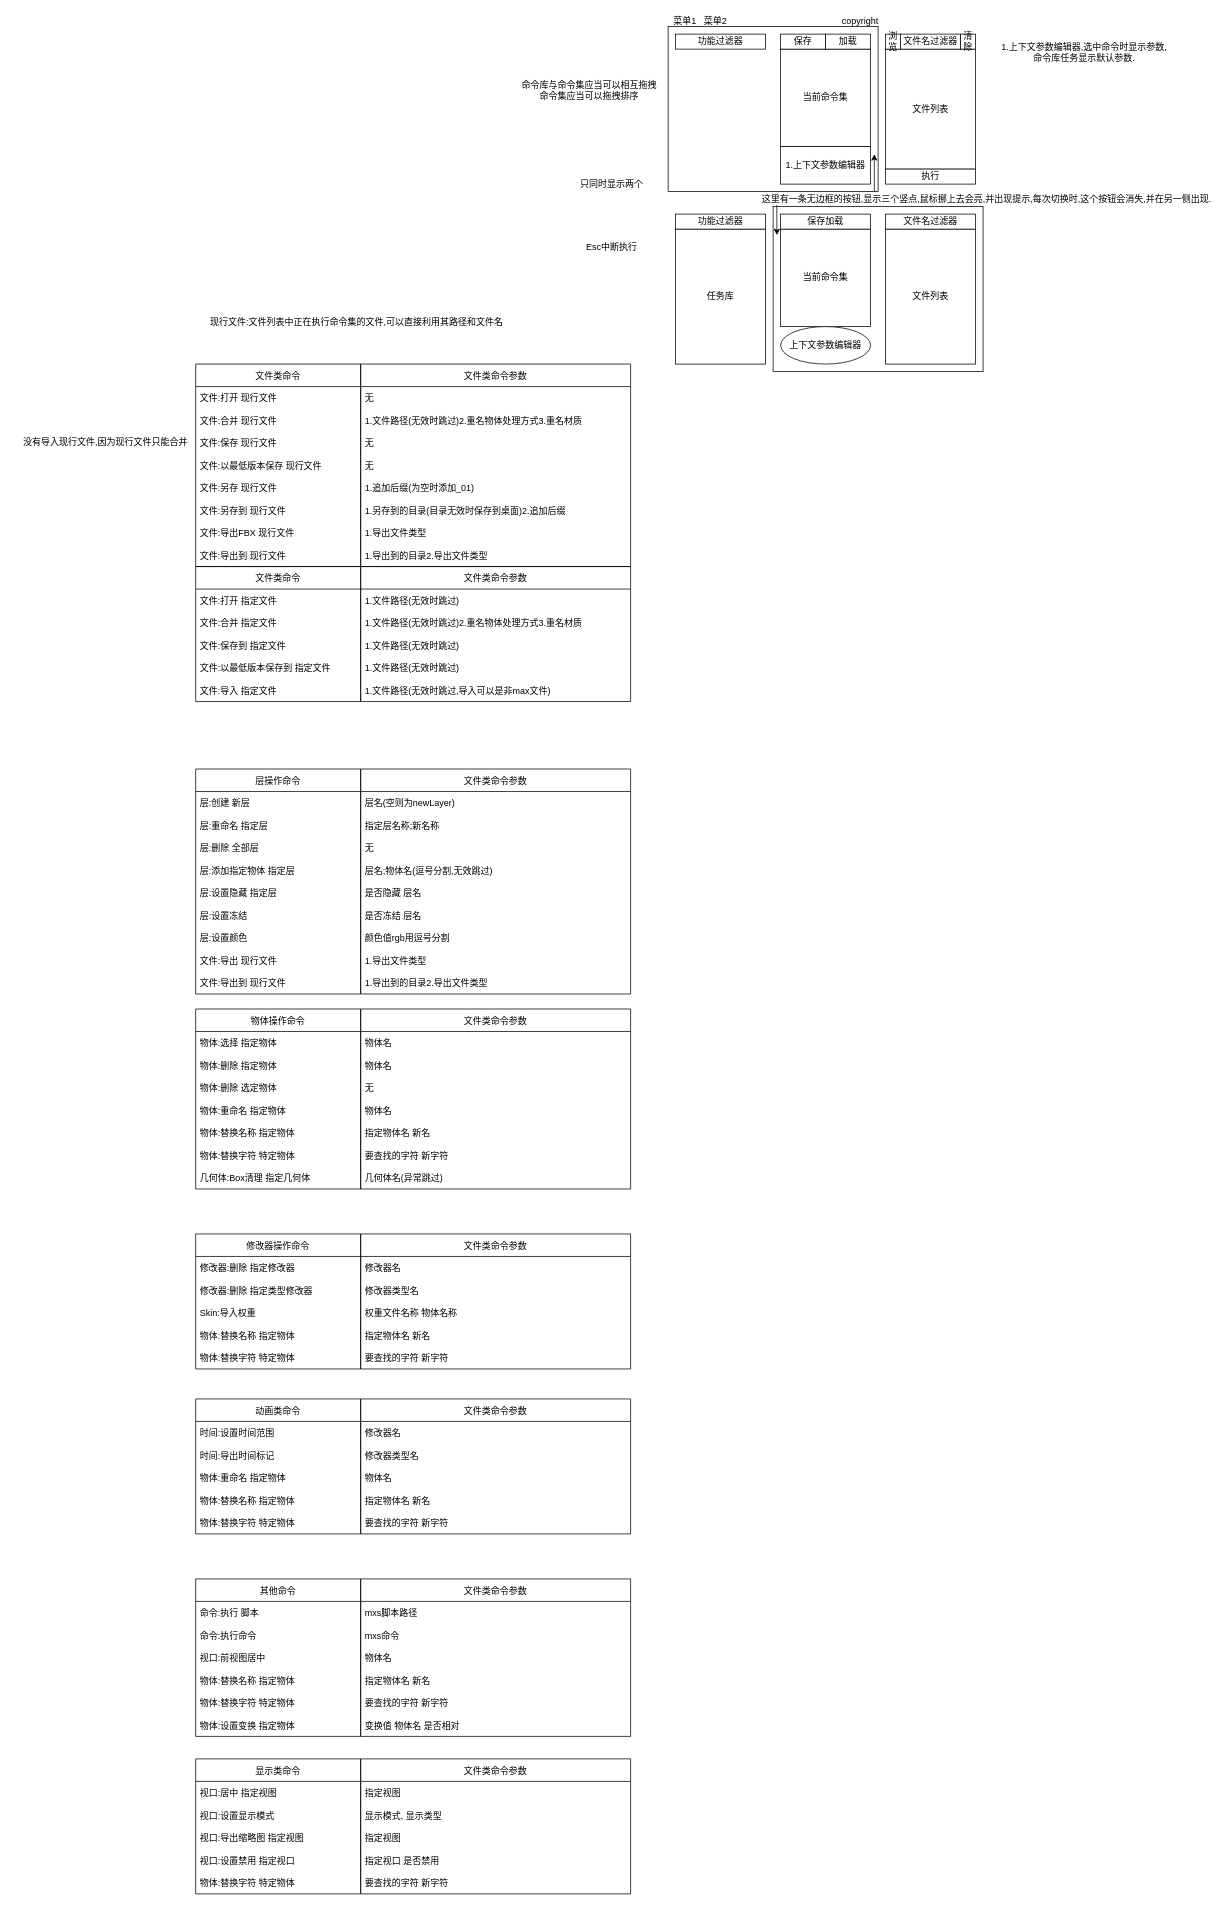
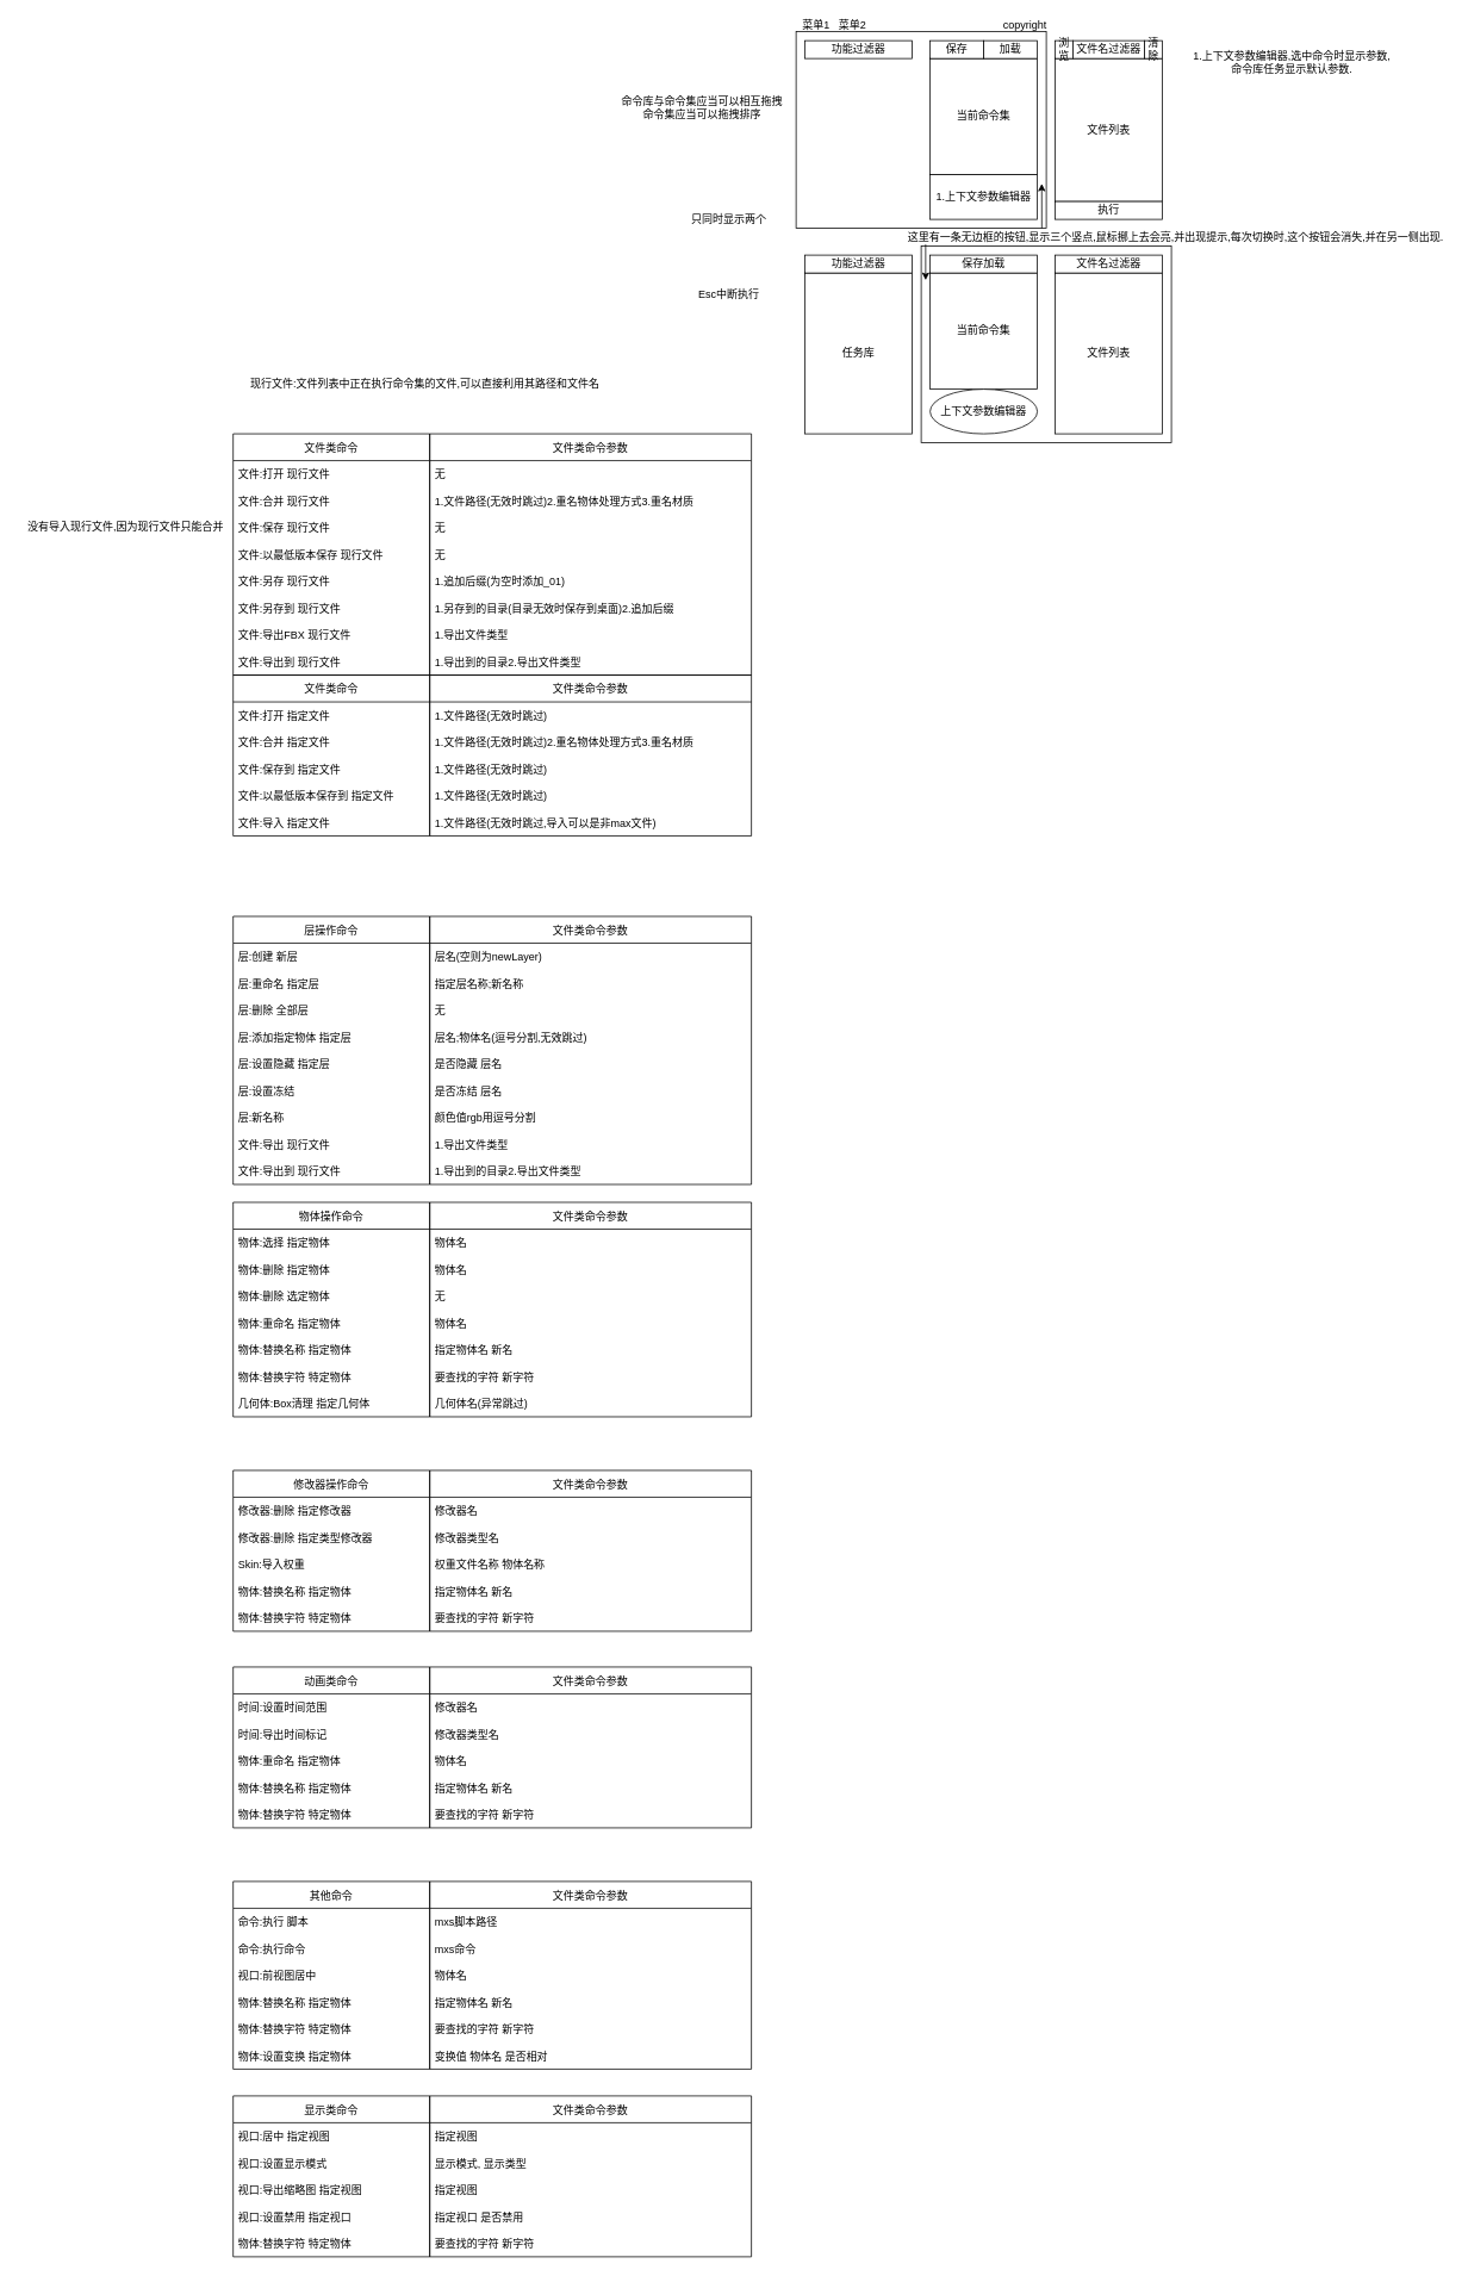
- <mxCell id="67" value="层:设置颜色" style="text;strokeColor=none;fillColor=none;align=left;verticalAlign=middle;spacingLeft=4;spacingRight=4;overflow=hidden;points=[[0,0.5],[1,0.5]];portConstraint=eastwest;rotatable=0;" vertex="1" parent="60"><mxGeometry y="210" width="220" height="30" as="geometry" /></mxCell>
+ <mxCell id="67" value="层:新名称" style="text;strokeColor=none;fillColor=none;align=left;verticalAlign=middle;spacingLeft=4;spacingRight=4;overflow=hidden;points=[[0,0.5],[1,0.5]];portConstraint=eastwest;rotatable=0;" vertex="1" parent="60"><mxGeometry y="210" width="220" height="30" as="geometry" /></mxCell>
